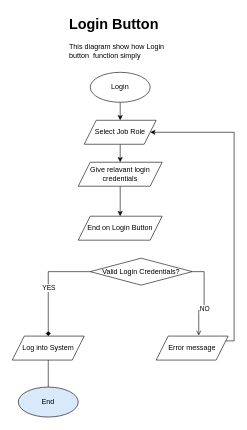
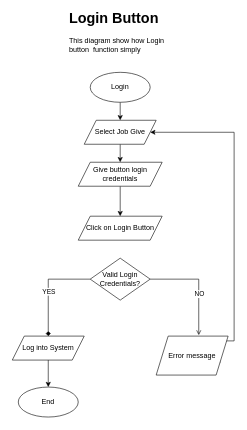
- <mxCell id="15" value="&lt;h1&gt;Login Button&lt;/h1&gt;&lt;p&gt;This diagram show how Login button&amp;nbsp; function simply&lt;/p&gt;" style="text;html=1;strokeColor=none;fillColor=none;spacing=5;spacingTop=-20;whiteSpace=wrap;overflow=hidden;rounded=0;" vertex="1" parent="1"><mxGeometry x="110" y="20" width="190" height="80" as="geometry" /></mxCell>
+ <mxCell id="15" value="&lt;h1&gt;Login Button&lt;/h1&gt;&lt;p&gt;This diagram show how Login button&amp;nbsp; function simply&lt;/p&gt;" style="text;html=1;strokeColor=none;fillColor=none;spacing=5;spacingTop=-20;whiteSpace=wrap;overflow=hidden;rounded=0;" vertex="1" parent="1"><mxGeometry x="110" y="10" width="190" height="80" as="geometry" /></mxCell>
- <mxCell id="17" value="&lt;span&gt;Select Job Role&lt;/span&gt;" style="shape=parallelogram;perimeter=parallelogramPerimeter;whiteSpace=wrap;html=1;fixedSize=1;" vertex="1" parent="1"><mxGeometry x="140" y="200" width="120" height="40" as="geometry" /></mxCell>
+ <mxCell id="17" value="&lt;span&gt;Select Job Give&lt;/span&gt;" style="shape=parallelogram;perimeter=parallelogramPerimeter;whiteSpace=wrap;html=1;fixedSize=1;" vertex="1" parent="1"><mxGeometry x="140" y="200" width="120" height="40" as="geometry" /></mxCell>
- <mxCell id="18" value="&lt;span&gt;Give relavant login credentials&lt;/span&gt;" style="shape=parallelogram;perimeter=parallelogramPerimeter;whiteSpace=wrap;html=1;fixedSize=1;" vertex="1" parent="1"><mxGeometry x="130" y="270" width="140" height="40" as="geometry" /></mxCell>
+ <mxCell id="18" value="&lt;span&gt;Give button login credentials&lt;/span&gt;" style="shape=parallelogram;perimeter=parallelogramPerimeter;whiteSpace=wrap;html=1;fixedSize=1;" vertex="1" parent="1"><mxGeometry x="130" y="270" width="140" height="40" as="geometry" /></mxCell>
- <mxCell id="19" value="End on Login Button" style="shape=parallelogram;perimeter=parallelogramPerimeter;whiteSpace=wrap;html=1;fixedSize=1;" vertex="1" parent="1"><mxGeometry x="130" y="360" width="140" height="40" as="geometry" /></mxCell>
+ <mxCell id="19" value="Click on Login Button" style="shape=parallelogram;perimeter=parallelogramPerimeter;whiteSpace=wrap;html=1;fixedSize=1;" vertex="1" parent="1"><mxGeometry x="130" y="360" width="140" height="40" as="geometry" /></mxCell>
- <mxCell id="10" value="Valid Login Credentials?" style="rhombus;whiteSpace=wrap;html=1;rounded=0;" vertex="1" parent="1"><mxGeometry x="150" y="430" width="170" height="45" as="geometry" /></mxCell>
+ <mxCell id="10" value="Valid Login Credentials?" style="rhombus;whiteSpace=wrap;html=1;rounded=0;" vertex="1" parent="1"><mxGeometry x="150" y="430" width="100" height="70" as="geometry" /></mxCell>
- <mxCell id="14" value="Error message" style="shape=parallelogram;perimeter=parallelogramPerimeter;whiteSpace=wrap;html=1;fixedSize=1;" vertex="1" parent="1"><mxGeometry x="260" y="560" width="120" height="40" as="geometry" /></mxCell>
+ <mxCell id="14" value="Error message" style="shape=parallelogram;perimeter=parallelogramPerimeter;whiteSpace=wrap;html=1;fixedSize=1;" vertex="1" parent="1"><mxGeometry x="260" y="560" width="120" height="65" as="geometry" /></mxCell>
- <mxCell id="11" style="edgeStyle=orthogonalEdgeStyle;rounded=0;orthogonalLoop=1;jettySize=auto;html=1;endArrow=none;" edge="1" parent="1" source="12" target="16"><mxGeometry relative="1" as="geometry" /></mxCell>
+ <mxCell id="11" style="edgeStyle=orthogonalEdgeStyle;rounded=0;orthogonalLoop=1;jettySize=auto;html=1;" edge="1" parent="1" source="12" target="16"><mxGeometry relative="1" as="geometry" /></mxCell>
- <mxCell id="16" value="End" style="ellipse;whiteSpace=wrap;html=1;fillColor=#dae8fc;" vertex="1" parent="1"><mxGeometry x="30" y="645" width="100" height="50" as="geometry" /></mxCell>
+ <mxCell id="16" value="End" style="ellipse;whiteSpace=wrap;html=1;" vertex="1" parent="1"><mxGeometry x="30" y="645" width="100" height="50" as="geometry" /></mxCell>
